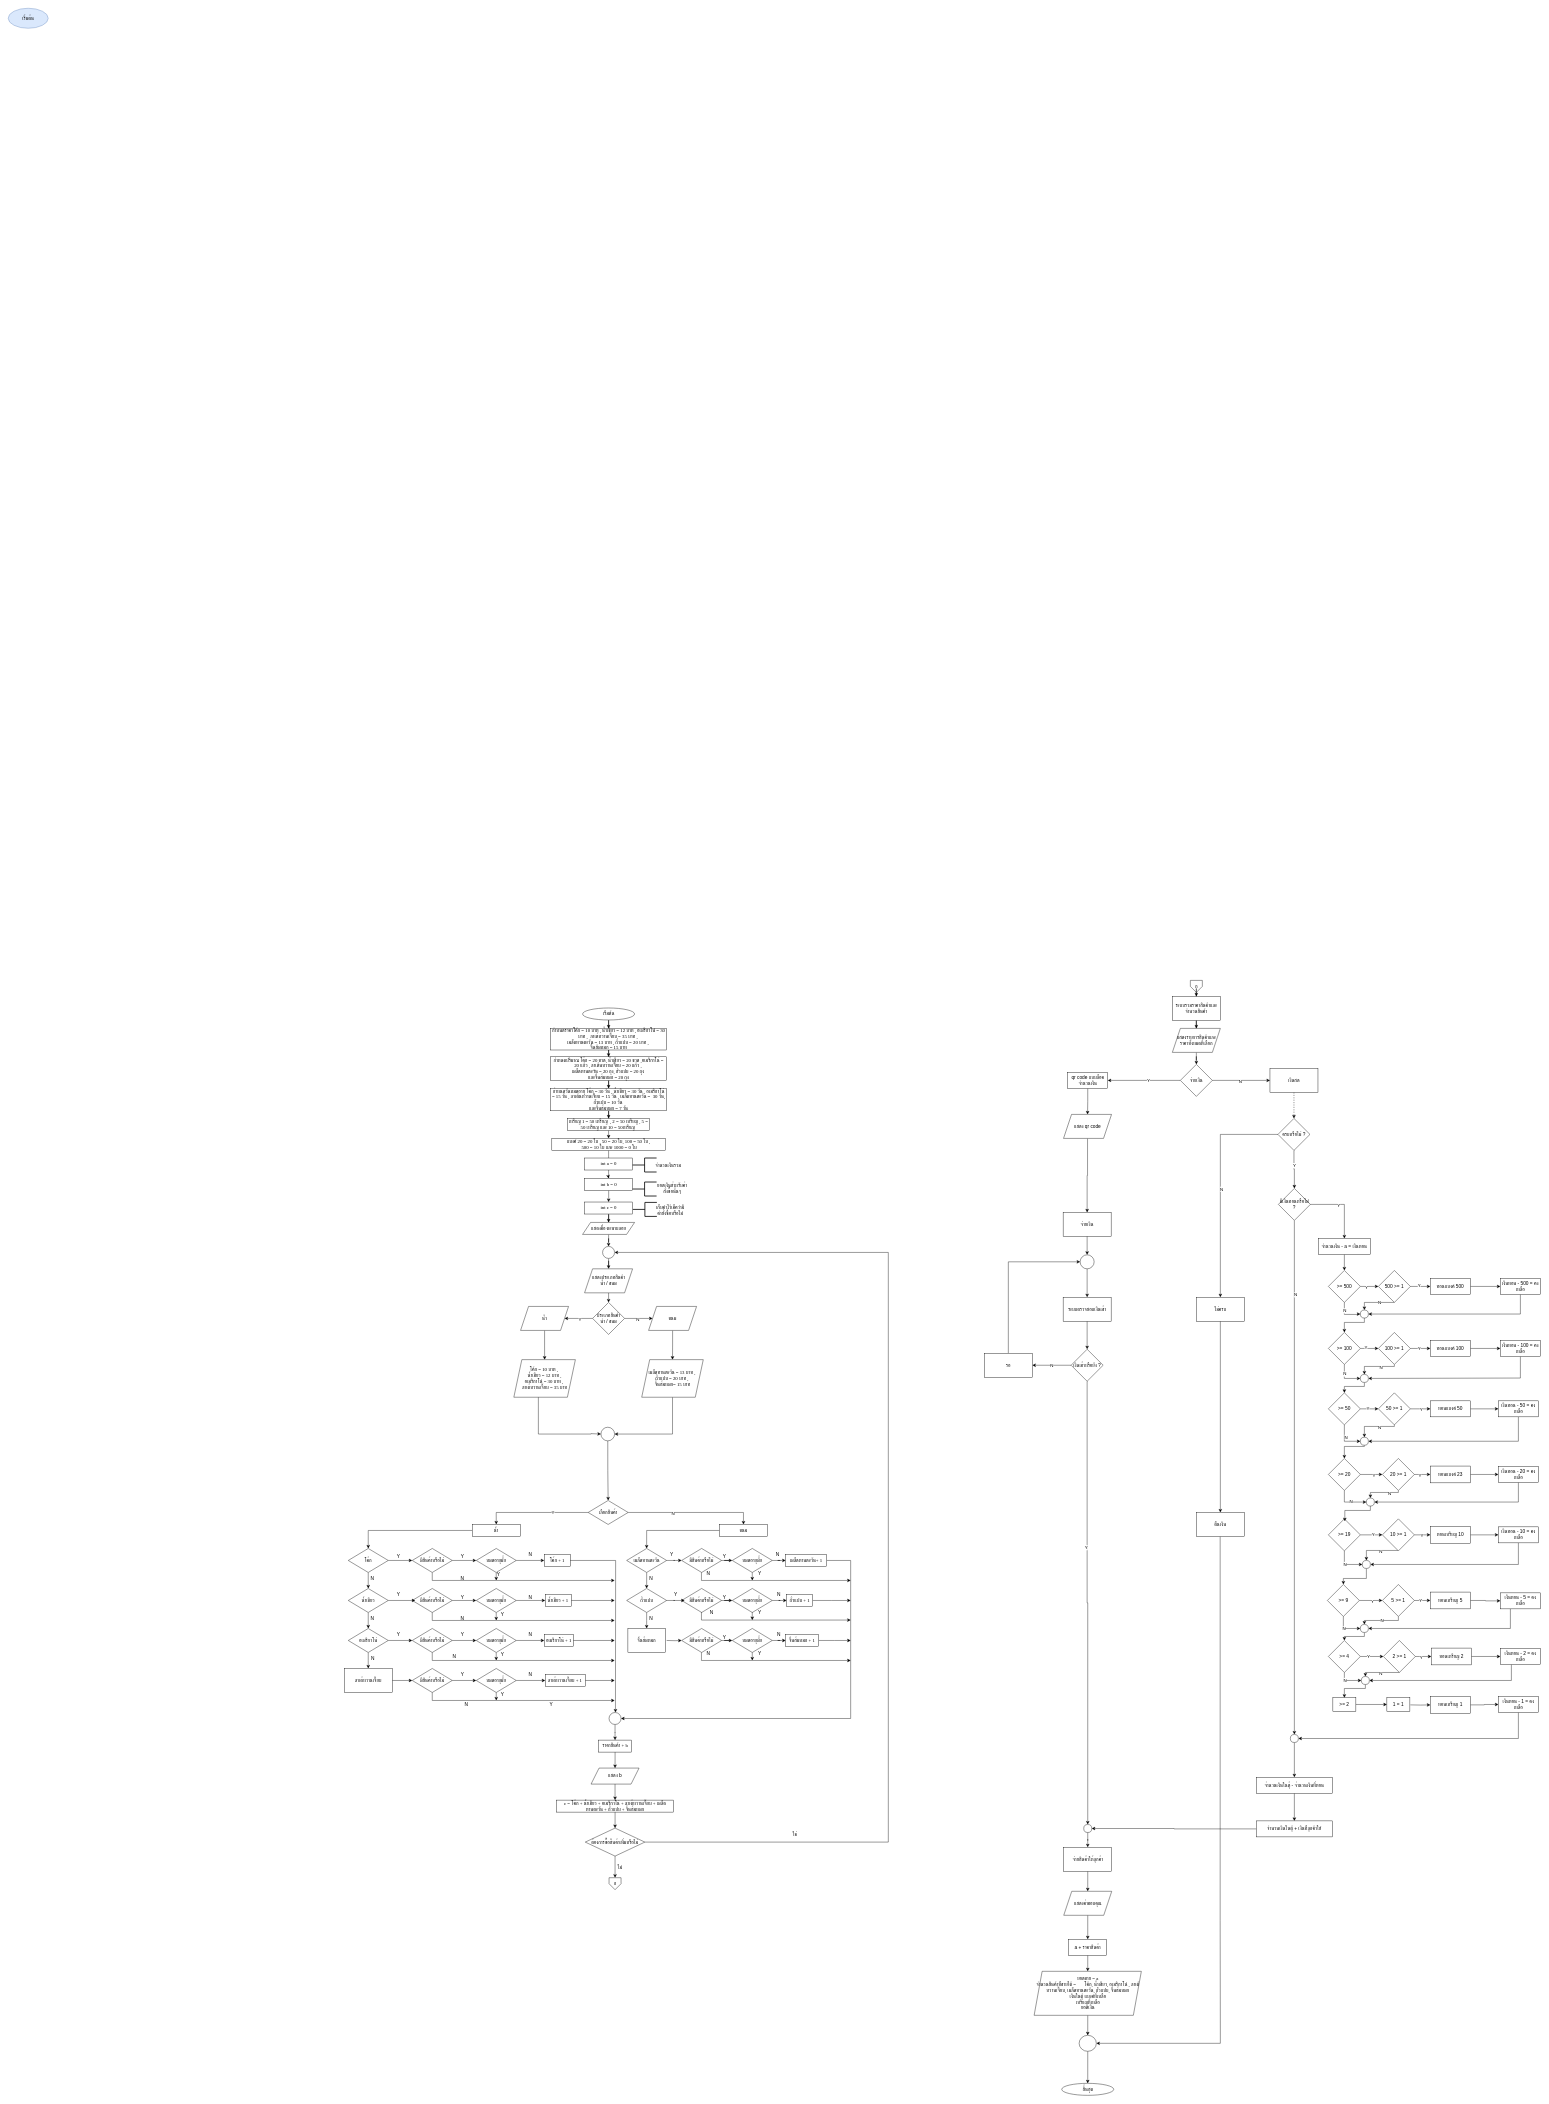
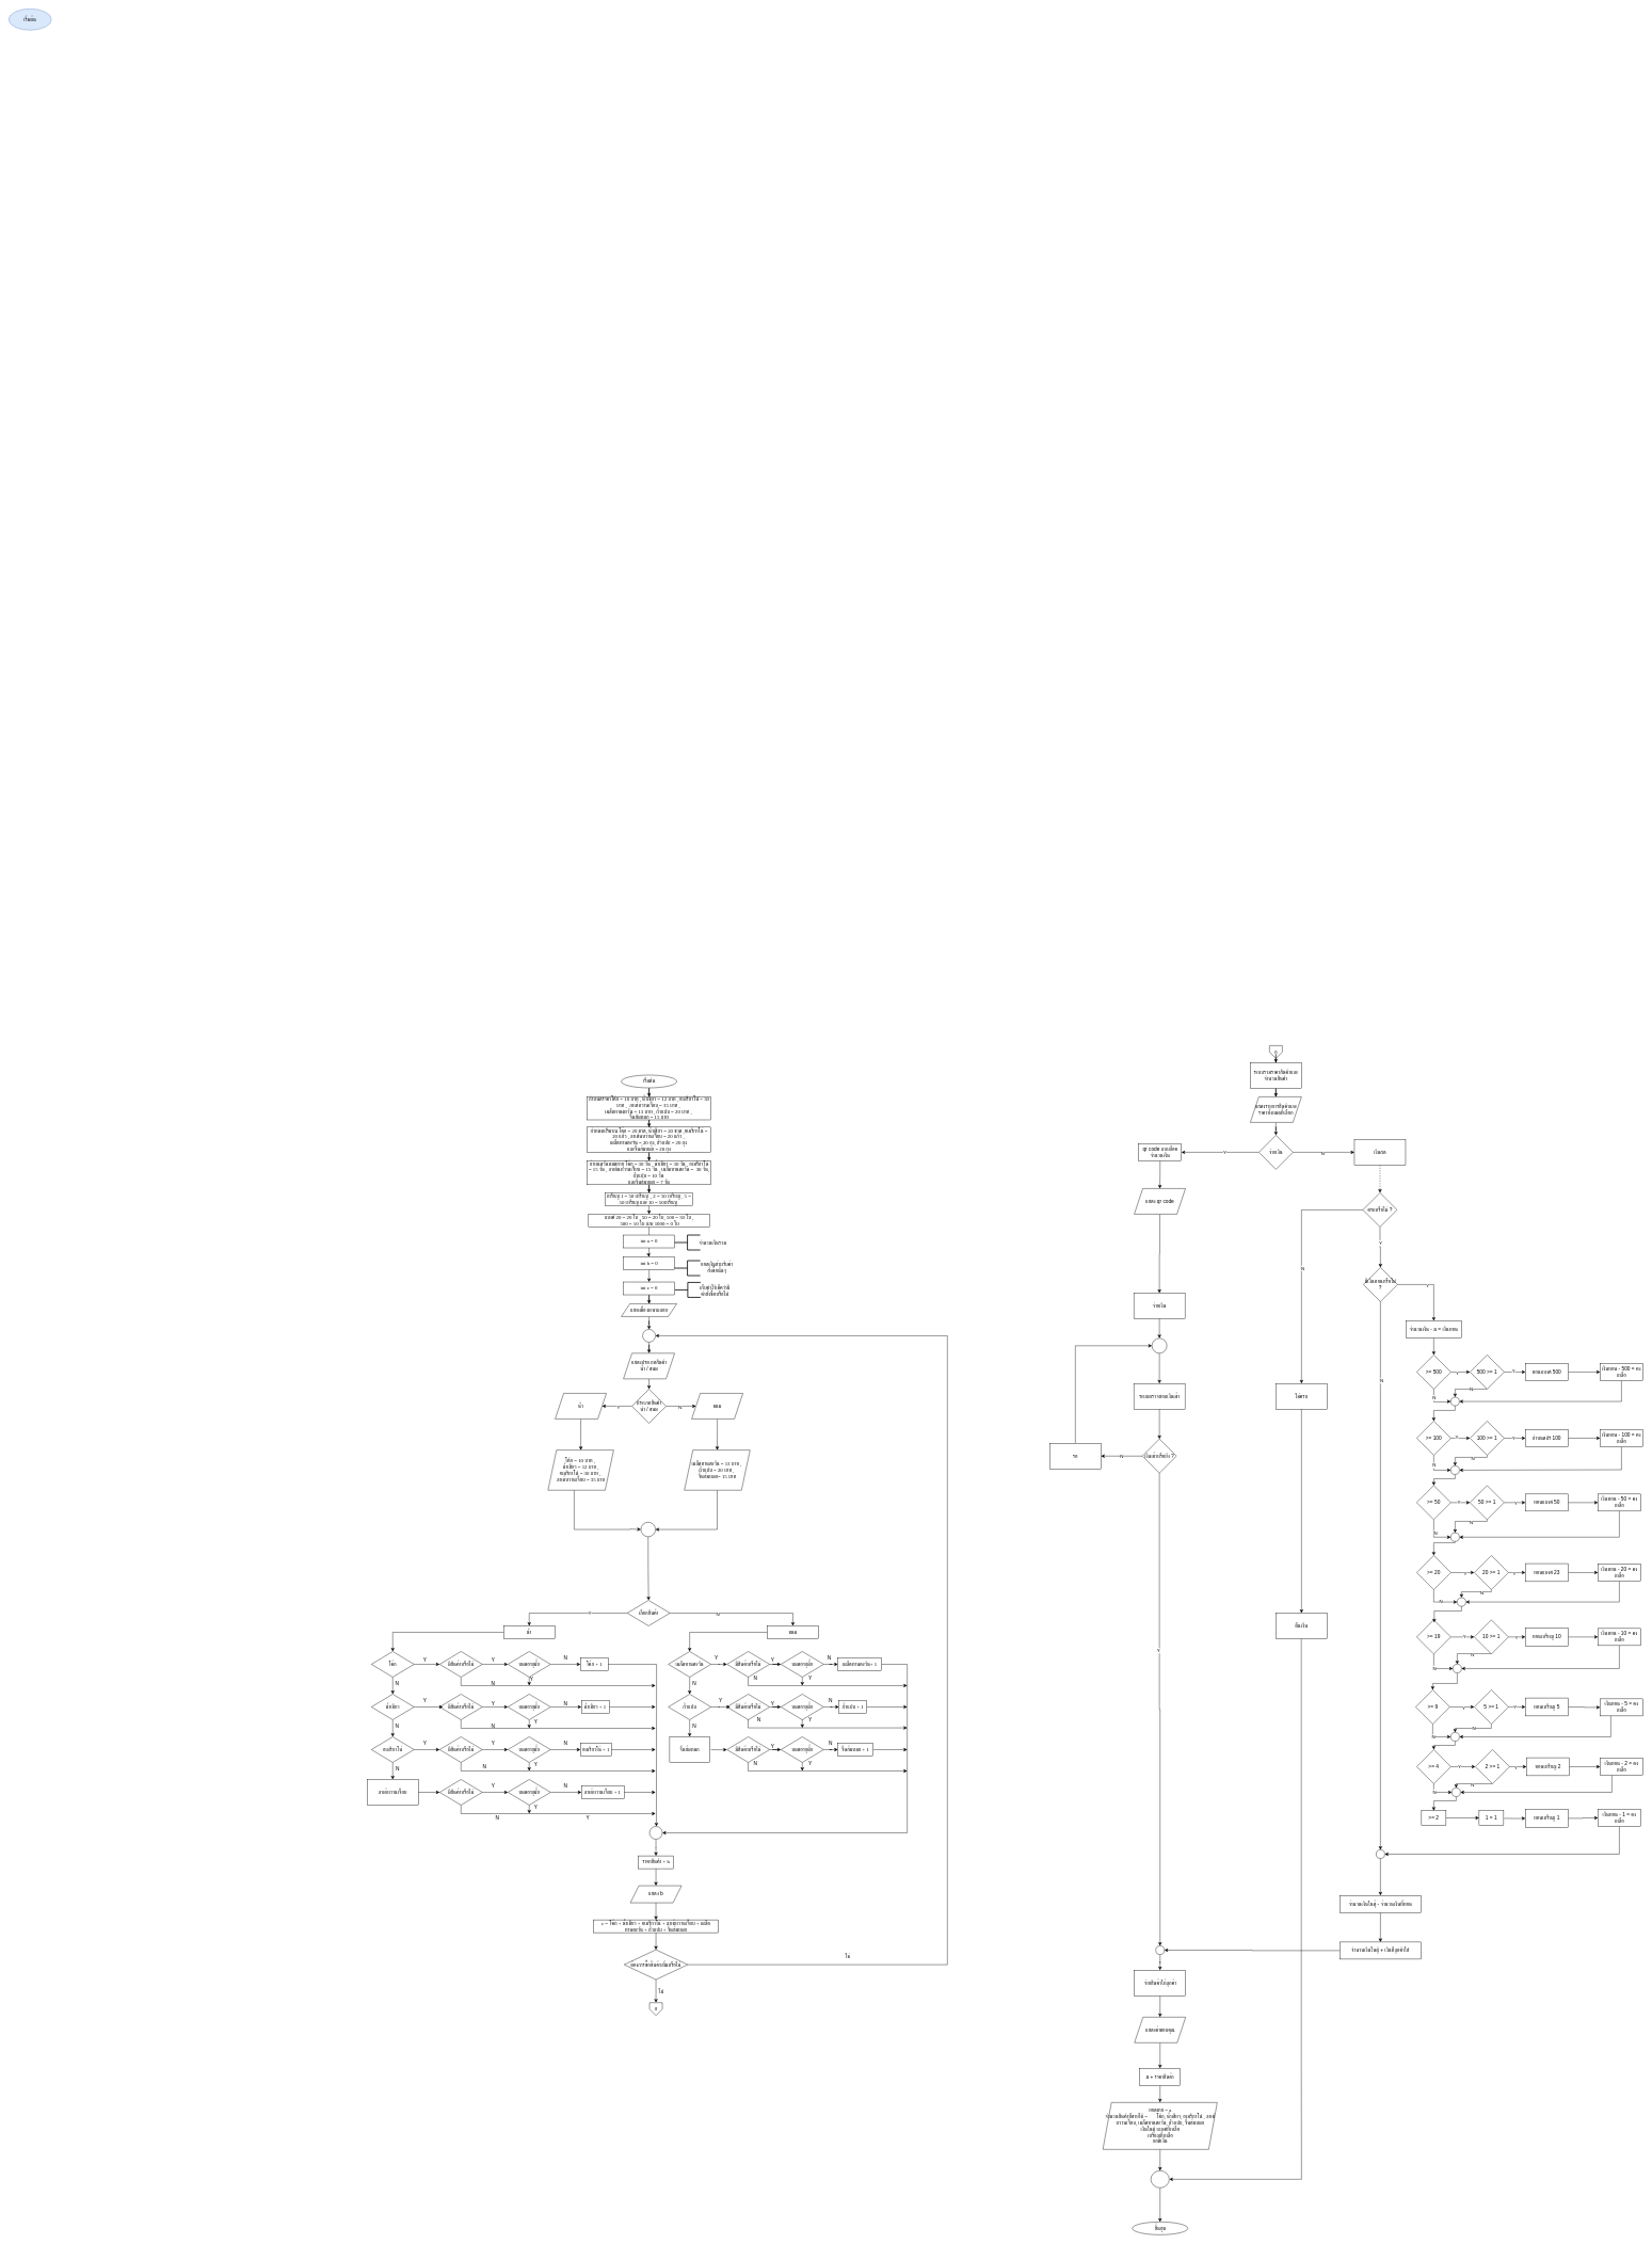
- <mxCell id="200" value="ทอนแบงค์ 100" style="rounded=0;whiteSpace=wrap;html=1;" vertex="1" parent="1"><mxGeometry x="3575" y="3350" width="100" height="40" as="geometry" /></mxCell>
+ <mxCell id="200" value="กำหนดปร์ 100" style="rounded=0;whiteSpace=wrap;html=1;" vertex="1" parent="1"><mxGeometry x="3575" y="3350" width="100" height="40" as="geometry" /></mxCell>
